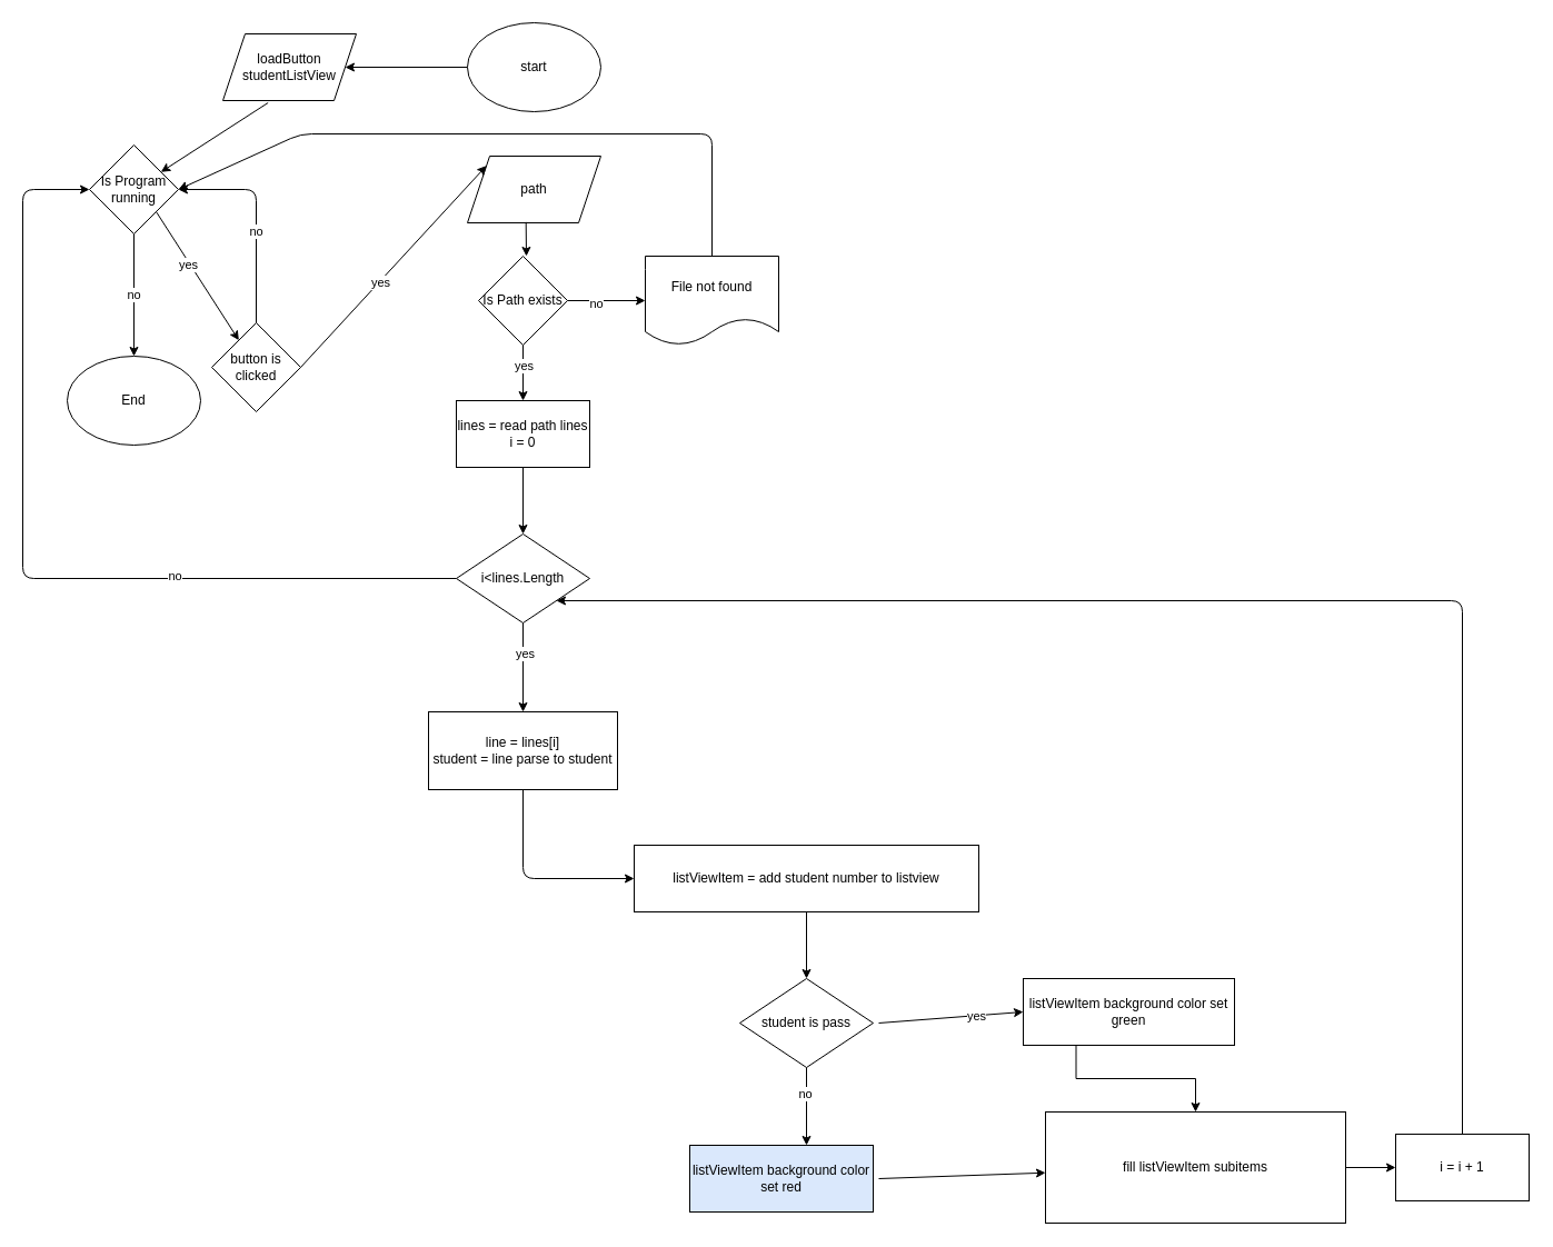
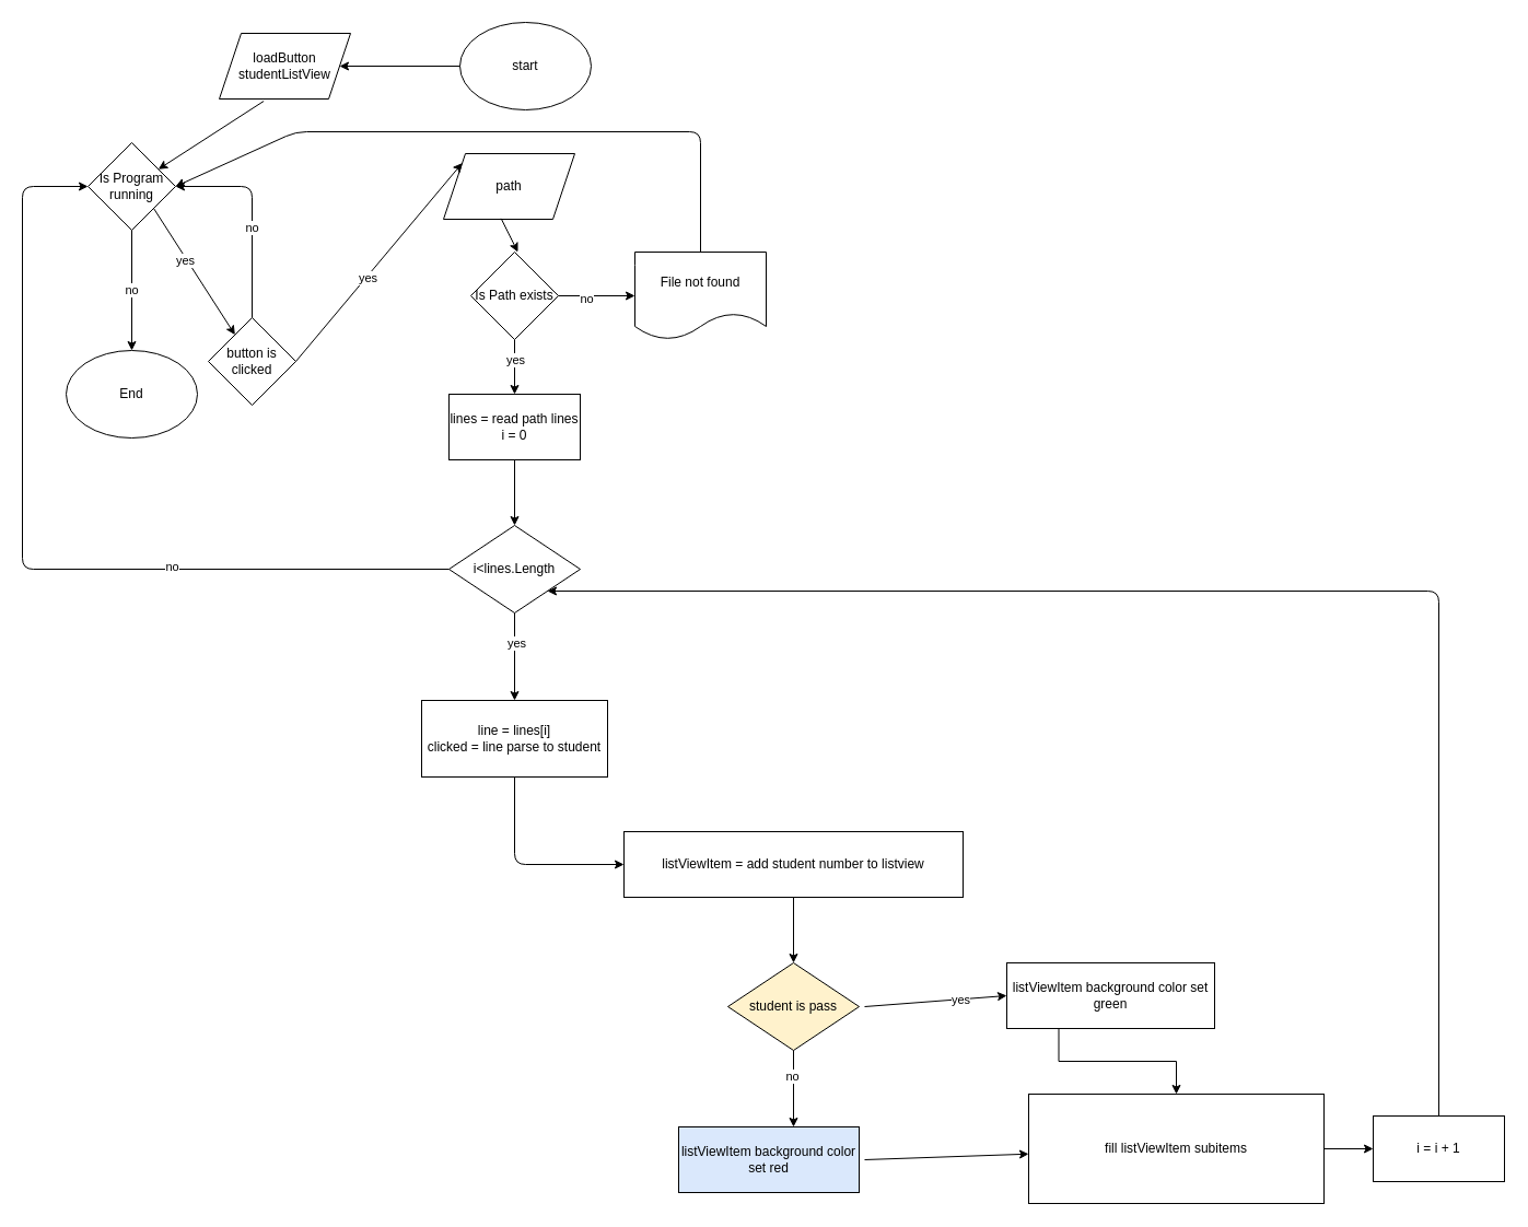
- <mxCell id="3" value="path" style="shape=parallelogram;perimeter=parallelogramPerimeter;whiteSpace=wrap;html=1;fixedSize=1;" parent="1" vertex="1"><mxGeometry x="420" y="140" width="120" height="60" as="geometry" /></mxCell>
+ <mxCell id="3" value="path" style="shape=parallelogram;perimeter=parallelogramPerimeter;whiteSpace=wrap;html=1;fixedSize=1;" parent="1" vertex="1"><mxGeometry x="405" y="140" width="120" height="60" as="geometry" /></mxCell>
- <mxCell id="14" value="line = lines[i]&lt;br&gt;student = line parse to student" style="rounded=0;whiteSpace=wrap;html=1;" parent="1" vertex="1"><mxGeometry x="385" y="640" width="170" height="70" as="geometry" /></mxCell>
+ <mxCell id="14" value="line = lines[i]&lt;br&gt;clicked = line parse to student" style="rounded=0;whiteSpace=wrap;html=1;" parent="1" vertex="1"><mxGeometry x="385" y="640" width="170" height="70" as="geometry" /></mxCell>
- <mxCell id="24" value="student is pass" style="rhombus;whiteSpace=wrap;html=1;" parent="1" vertex="1"><mxGeometry x="665" y="880" width="120" height="80" as="geometry" /></mxCell>
+ <mxCell id="24" value="student is pass" style="rhombus;whiteSpace=wrap;html=1;fillColor=#fff2cc;" parent="1" vertex="1"><mxGeometry x="665" y="880" width="120" height="80" as="geometry" /></mxCell>
